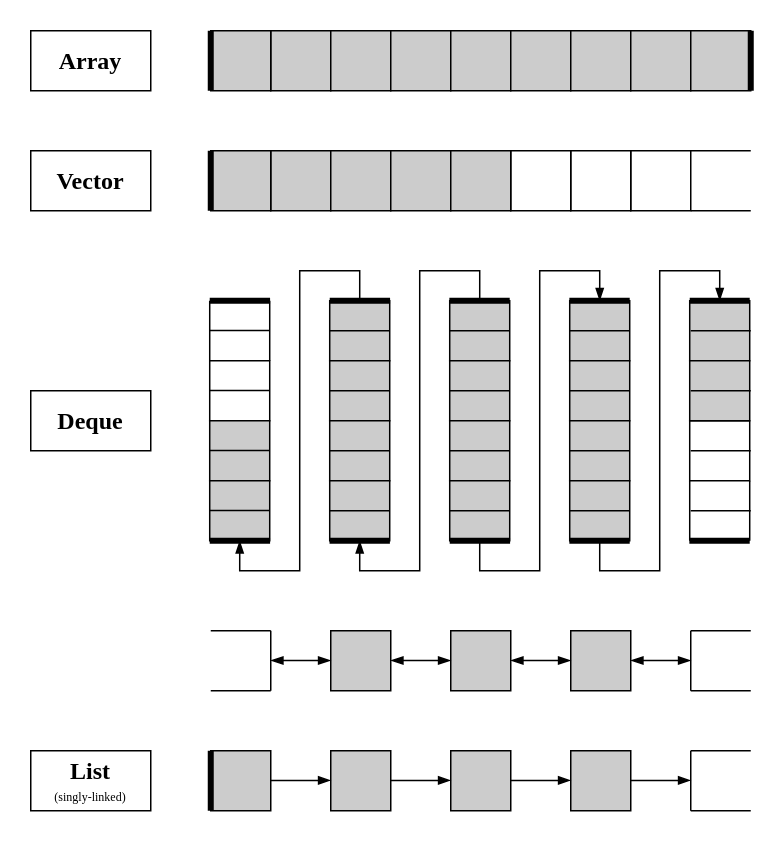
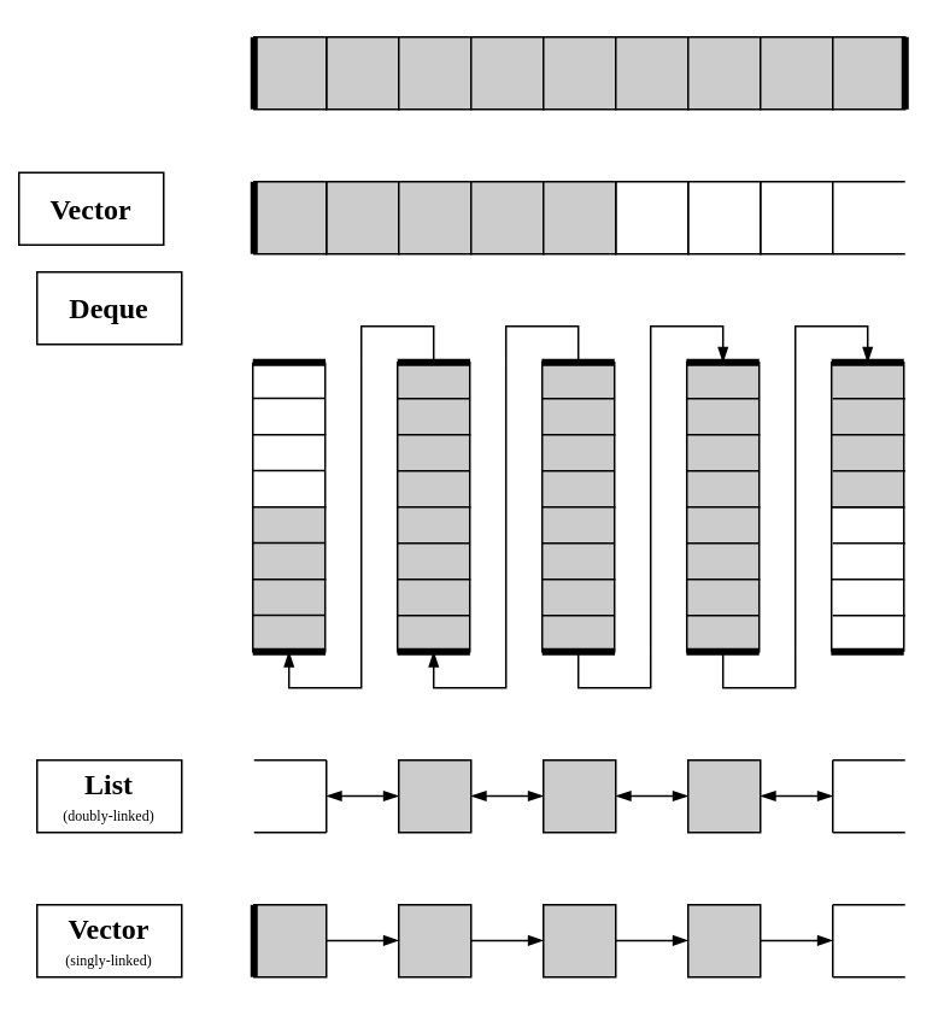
- <mxCell id="34" value="&lt;font size=&quot;1&quot; face=&quot;Verdana&quot;&gt;&lt;b style=&quot;font-size: 16px;&quot;&gt;Array&lt;/b&gt;&lt;/font&gt;" style="text;html=1;strokeColor=default;fillColor=none;align=center;verticalAlign=middle;whiteSpace=wrap;rounded=0;" parent="1" vertex="1"><mxGeometry x="20" y="20" width="80" height="40" as="geometry" /></mxCell>
- <mxCell id="35" value="&lt;font size=&quot;1&quot; face=&quot;Verdana&quot;&gt;&lt;b style=&quot;font-size: 16px;&quot;&gt;Vector&lt;/b&gt;&lt;/font&gt;" style="text;html=1;strokeColor=default;fillColor=none;align=center;verticalAlign=middle;whiteSpace=wrap;rounded=0;" parent="1" vertex="1"><mxGeometry x="20" y="100" width="80" height="40" as="geometry" /></mxCell>
+ <mxCell id="35" value="&lt;font size=&quot;1&quot; face=&quot;Verdana&quot;&gt;&lt;b style=&quot;font-size: 16px;&quot;&gt;Vector&lt;/b&gt;&lt;/font&gt;" style="text;html=1;strokeColor=default;fillColor=none;align=center;verticalAlign=middle;whiteSpace=wrap;rounded=0;" parent="1" vertex="1"><mxGeometry x="10" y="95" width="80" height="40" as="geometry" /></mxCell>
- <mxCell id="36" value="&lt;font size=&quot;1&quot; face=&quot;Verdana&quot;&gt;&lt;b style=&quot;font-size: 16px;&quot;&gt;Deque&lt;/b&gt;&lt;/font&gt;" style="text;html=1;strokeColor=default;fillColor=none;align=center;verticalAlign=middle;whiteSpace=wrap;rounded=0;" parent="1" vertex="1"><mxGeometry x="20" y="260" width="80" height="40" as="geometry" /></mxCell>
+ <mxCell id="36" value="&lt;font size=&quot;1&quot; face=&quot;Verdana&quot;&gt;&lt;b style=&quot;font-size: 16px;&quot;&gt;Deque&lt;/b&gt;&lt;/font&gt;" style="text;html=1;strokeColor=default;fillColor=none;align=center;verticalAlign=middle;whiteSpace=wrap;rounded=0;" parent="1" vertex="1"><mxGeometry x="20" y="150" width="80" height="40" as="geometry" /></mxCell>
+ <mxCell id="37" value="&lt;font style=&quot;&quot; face=&quot;Verdana&quot;&gt;&lt;span style=&quot;font-size: 16px; font-weight: bold;&quot;&gt;List&lt;/span&gt;&lt;br&gt;&lt;font style=&quot;font-size: 8px;&quot;&gt;(doubly-linked)&lt;/font&gt;&lt;br&gt;&lt;/font&gt;" style="text;html=1;strokeColor=default;fillColor=none;align=center;verticalAlign=middle;whiteSpace=wrap;rounded=0;" parent="1" vertex="1"><mxGeometry x="20" y="420" width="80" height="40" as="geometry" /></mxCell>
- <mxCell id="38" value="&lt;font style=&quot;&quot; face=&quot;Verdana&quot;&gt;&lt;b style=&quot;font-size: 16px;&quot;&gt;List&lt;/b&gt;&lt;br&gt;&lt;font style=&quot;font-size: 8px;&quot;&gt;(singly-linked)&lt;/font&gt;&lt;br&gt;&lt;/font&gt;" style="text;html=1;strokeColor=default;fillColor=none;align=center;verticalAlign=middle;whiteSpace=wrap;rounded=0;" parent="1" vertex="1"><mxGeometry x="20" y="500" width="80" height="40" as="geometry" /></mxCell>
+ <mxCell id="38" value="&lt;font style=&quot;&quot; face=&quot;Verdana&quot;&gt;&lt;b style=&quot;font-size: 16px;&quot;&gt;Vector&lt;/b&gt;&lt;br&gt;&lt;font style=&quot;font-size: 8px;&quot;&gt;(singly-linked)&lt;/font&gt;&lt;br&gt;&lt;/font&gt;" style="text;html=1;strokeColor=default;fillColor=none;align=center;verticalAlign=middle;whiteSpace=wrap;rounded=0;" parent="1" vertex="1"><mxGeometry x="20" y="500" width="80" height="40" as="geometry" /></mxCell>
